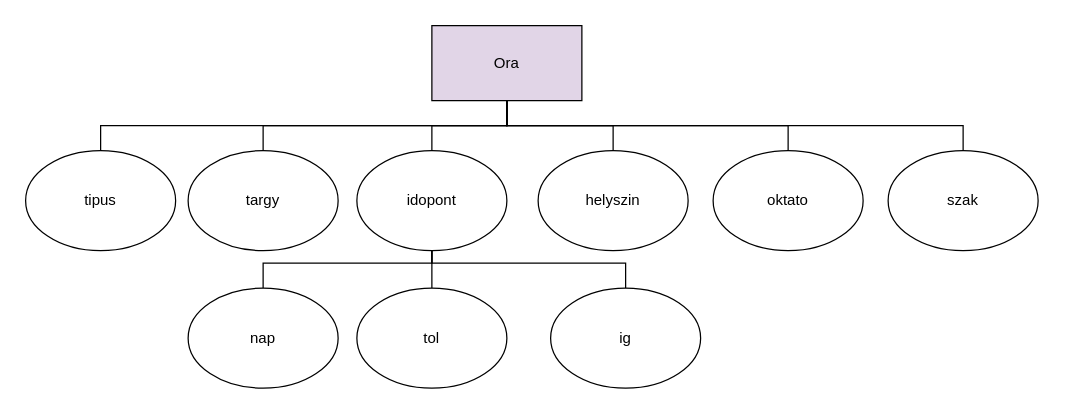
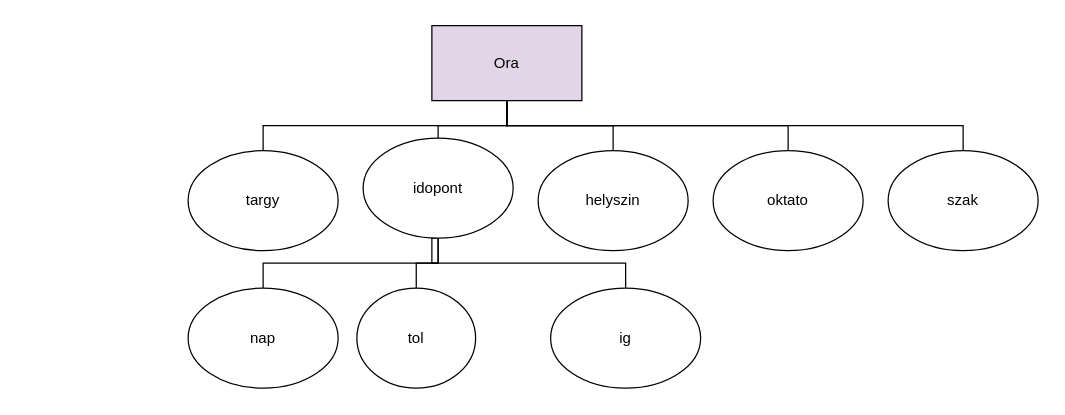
- <mxCell id="7" style="edgeStyle=orthogonalEdgeStyle;rounded=0;orthogonalLoop=1;jettySize=auto;html=1;exitX=0.5;exitY=1;exitDx=0;exitDy=0;entryX=0.5;entryY=0;entryDx=0;entryDy=0;endArrow=none;endFill=0;" edge="1" parent="1" source="8" target="20"><mxGeometry relative="1" as="geometry" /></mxCell>
- <mxCell id="20" value="tipus" style="ellipse;whiteSpace=wrap;html=1;fontStyle=0" vertex="1" parent="1"><mxGeometry x="20" y="120" width="120" height="80" as="geometry" /></mxCell>
- <mxCell id="13" value="idopont" style="ellipse;whiteSpace=wrap;html=1;" parent="1" vertex="1"><mxGeometry x="285" y="120" width="120" height="80" as="geometry" /></mxCell>
+ <mxCell id="13" value="idopont" style="ellipse;whiteSpace=wrap;html=1;" parent="1" vertex="1"><mxGeometry x="290" y="110" width="120" height="80" as="geometry" /></mxCell>
- <mxCell id="18" value="tol" style="ellipse;whiteSpace=wrap;html=1;" parent="1" vertex="1"><mxGeometry x="285" y="230" width="120" height="80" as="geometry" /></mxCell>
+ <mxCell id="18" value="tol" style="ellipse;whiteSpace=wrap;html=1;" parent="1" vertex="1"><mxGeometry x="285" y="230" width="95" height="80" as="geometry" /></mxCell>
